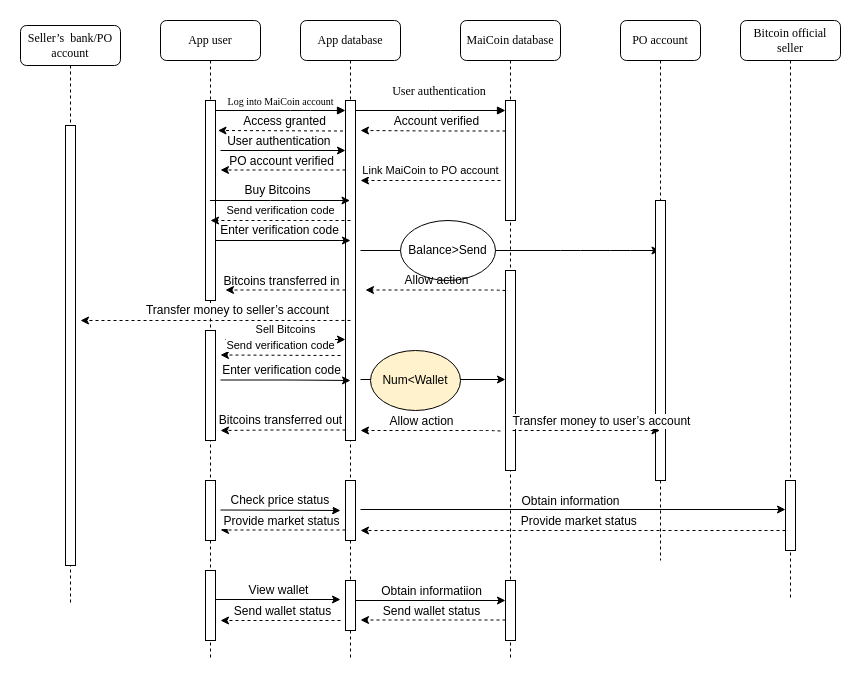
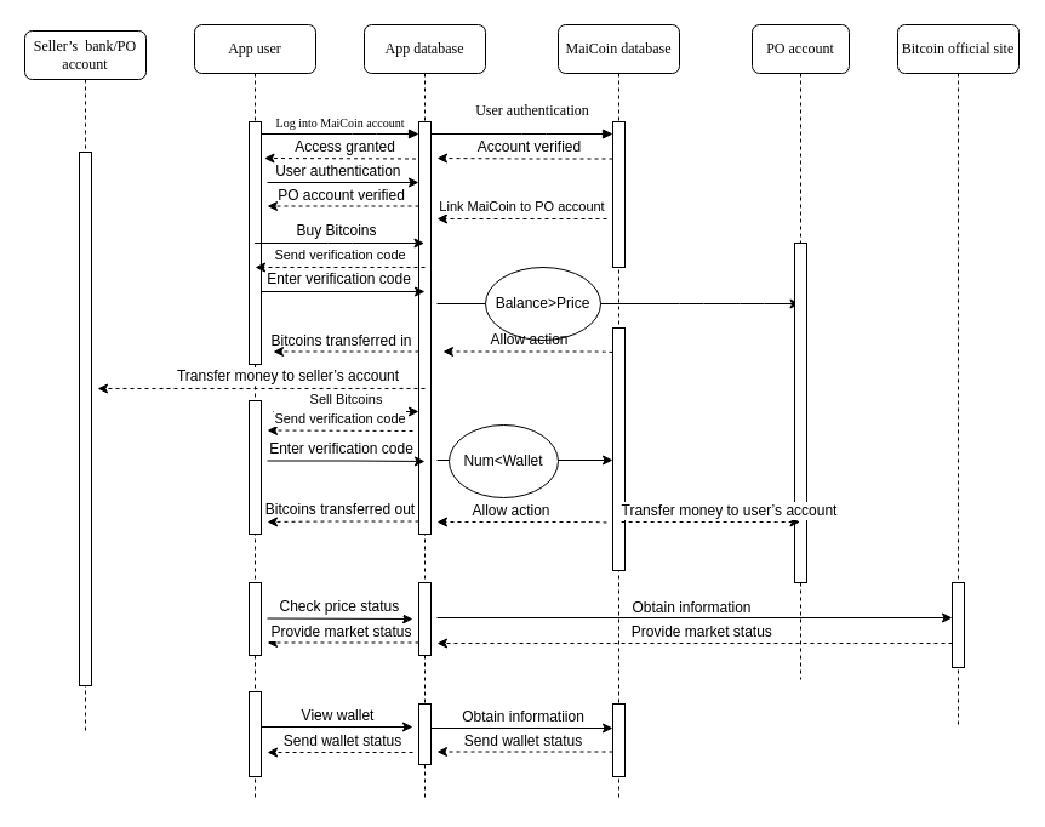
- <mxCell id="26" value="Bitcoin official seller" style="shape=umlLifeline;perimeter=lifelinePerimeter;whiteSpace=wrap;html=1;container=1;collapsible=0;recursiveResize=0;outlineConnect=0;rounded=1;shadow=0;comic=0;labelBackgroundColor=none;strokeColor=#000000;strokeWidth=1;fillColor=#FFFFFF;fontFamily=Verdana;fontSize=12;fontColor=#000000;align=center;" parent="1" vertex="1"><mxGeometry x="740" y="20" width="100" height="580" as="geometry" /></mxCell>
+ <mxCell id="26" value="Bitcoin official site" style="shape=umlLifeline;perimeter=lifelinePerimeter;whiteSpace=wrap;html=1;container=1;collapsible=0;recursiveResize=0;outlineConnect=0;rounded=1;shadow=0;comic=0;labelBackgroundColor=none;strokeColor=#000000;strokeWidth=1;fillColor=#FFFFFF;fontFamily=Verdana;fontSize=12;fontColor=#000000;align=center;" parent="1" vertex="1"><mxGeometry x="740" y="20" width="100" height="580" as="geometry" /></mxCell>
- <mxCell id="18" value="Balance&amp;gt;Send" style="ellipse;whiteSpace=wrap;html=1;" parent="12" vertex="1"><mxGeometry x="-60" y="200" width="95" height="60" as="geometry" /></mxCell>
+ <mxCell id="18" value="Balance&amp;gt;Price" style="ellipse;whiteSpace=wrap;html=1;" parent="12" vertex="1"><mxGeometry x="-60" y="200" width="95" height="60" as="geometry" /></mxCell>
- <mxCell id="39" value="Num&amp;lt;Wallet" style="ellipse;whiteSpace=wrap;html=1;fillColor=#fff2cc;" parent="1" vertex="1"><mxGeometry x="370" y="350" width="90" height="60" as="geometry" /></mxCell>
+ <mxCell id="39" value="Num&amp;lt;Wallet" style="ellipse;whiteSpace=wrap;html=1;" parent="1" vertex="1"><mxGeometry x="370" y="350" width="90" height="60" as="geometry" /></mxCell>
